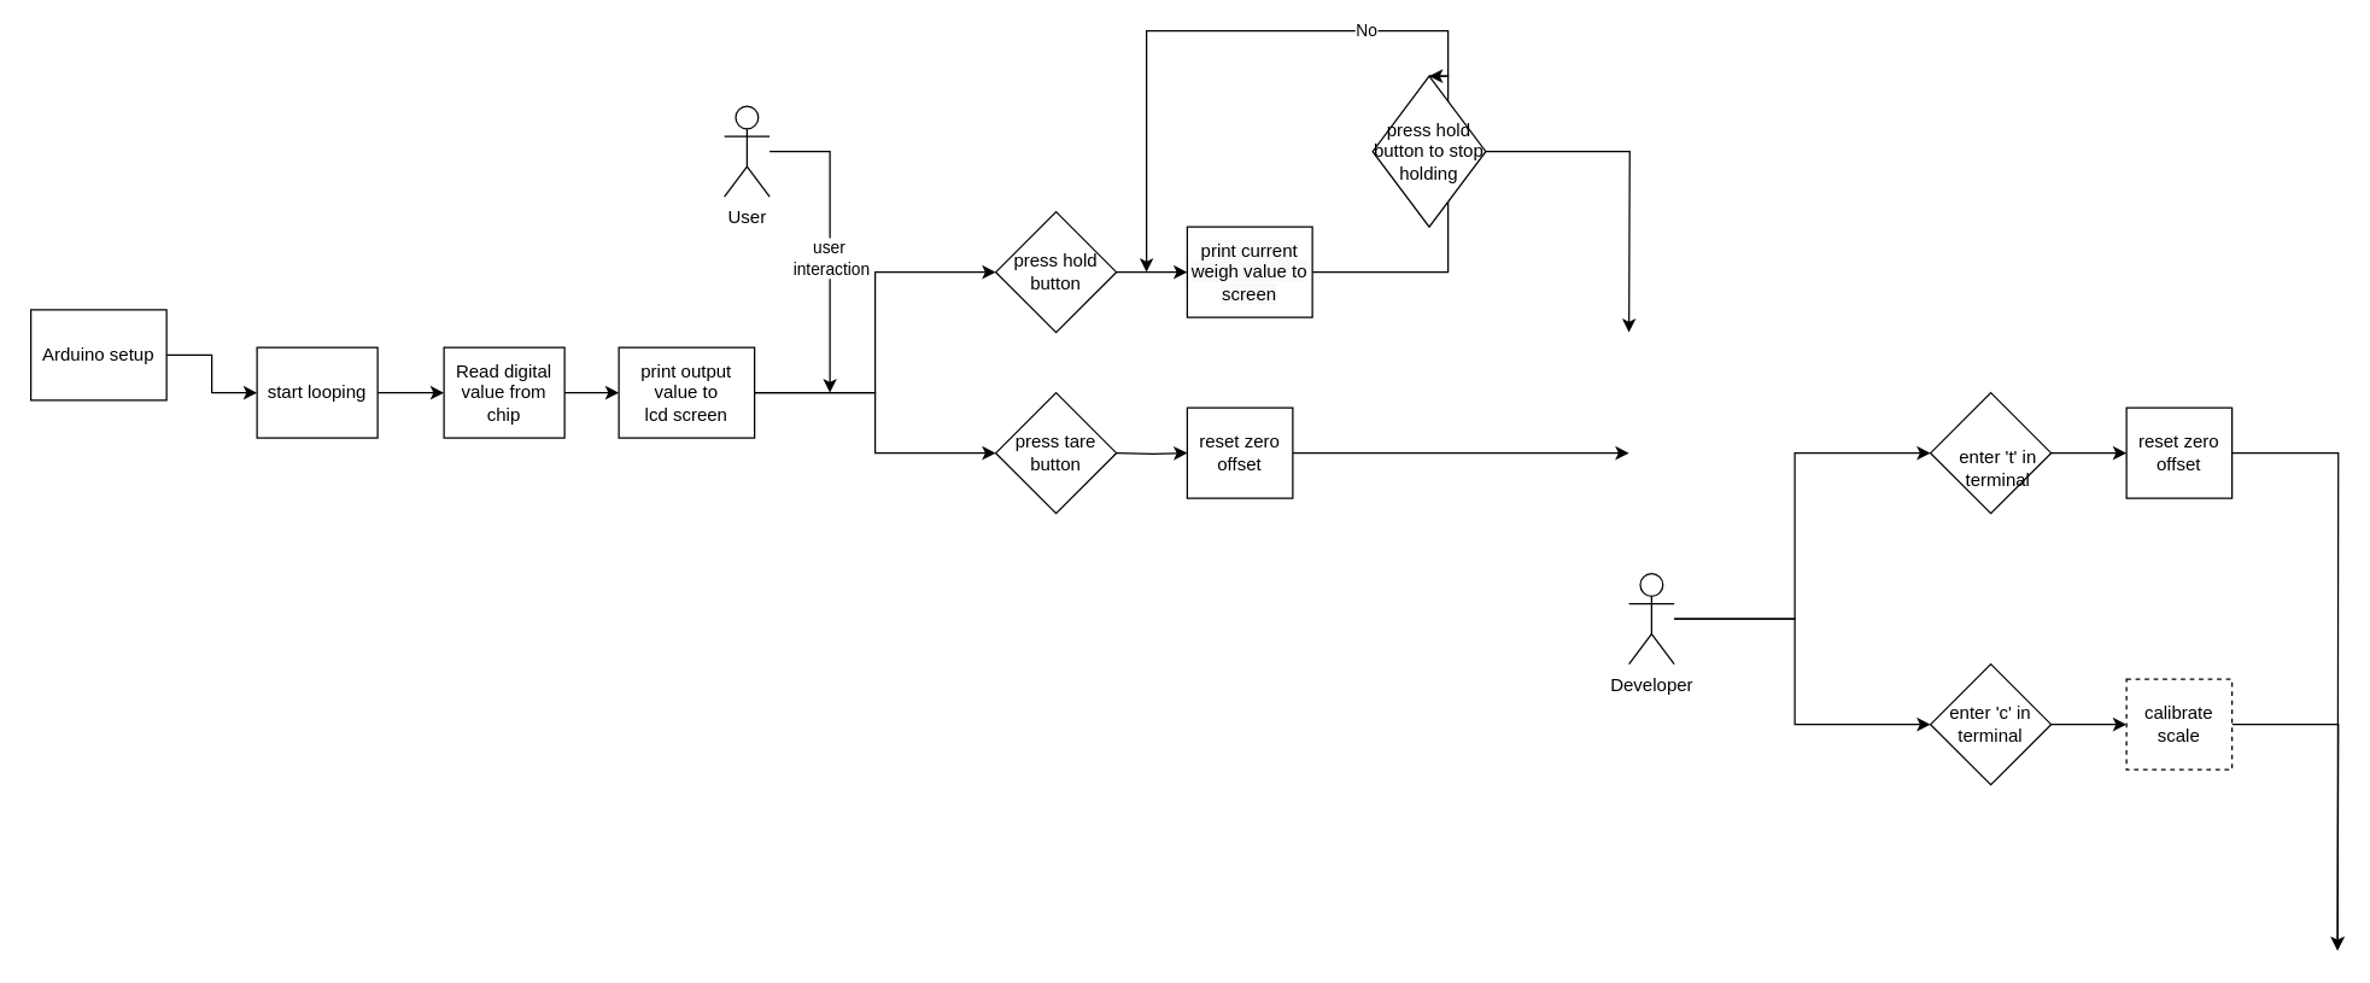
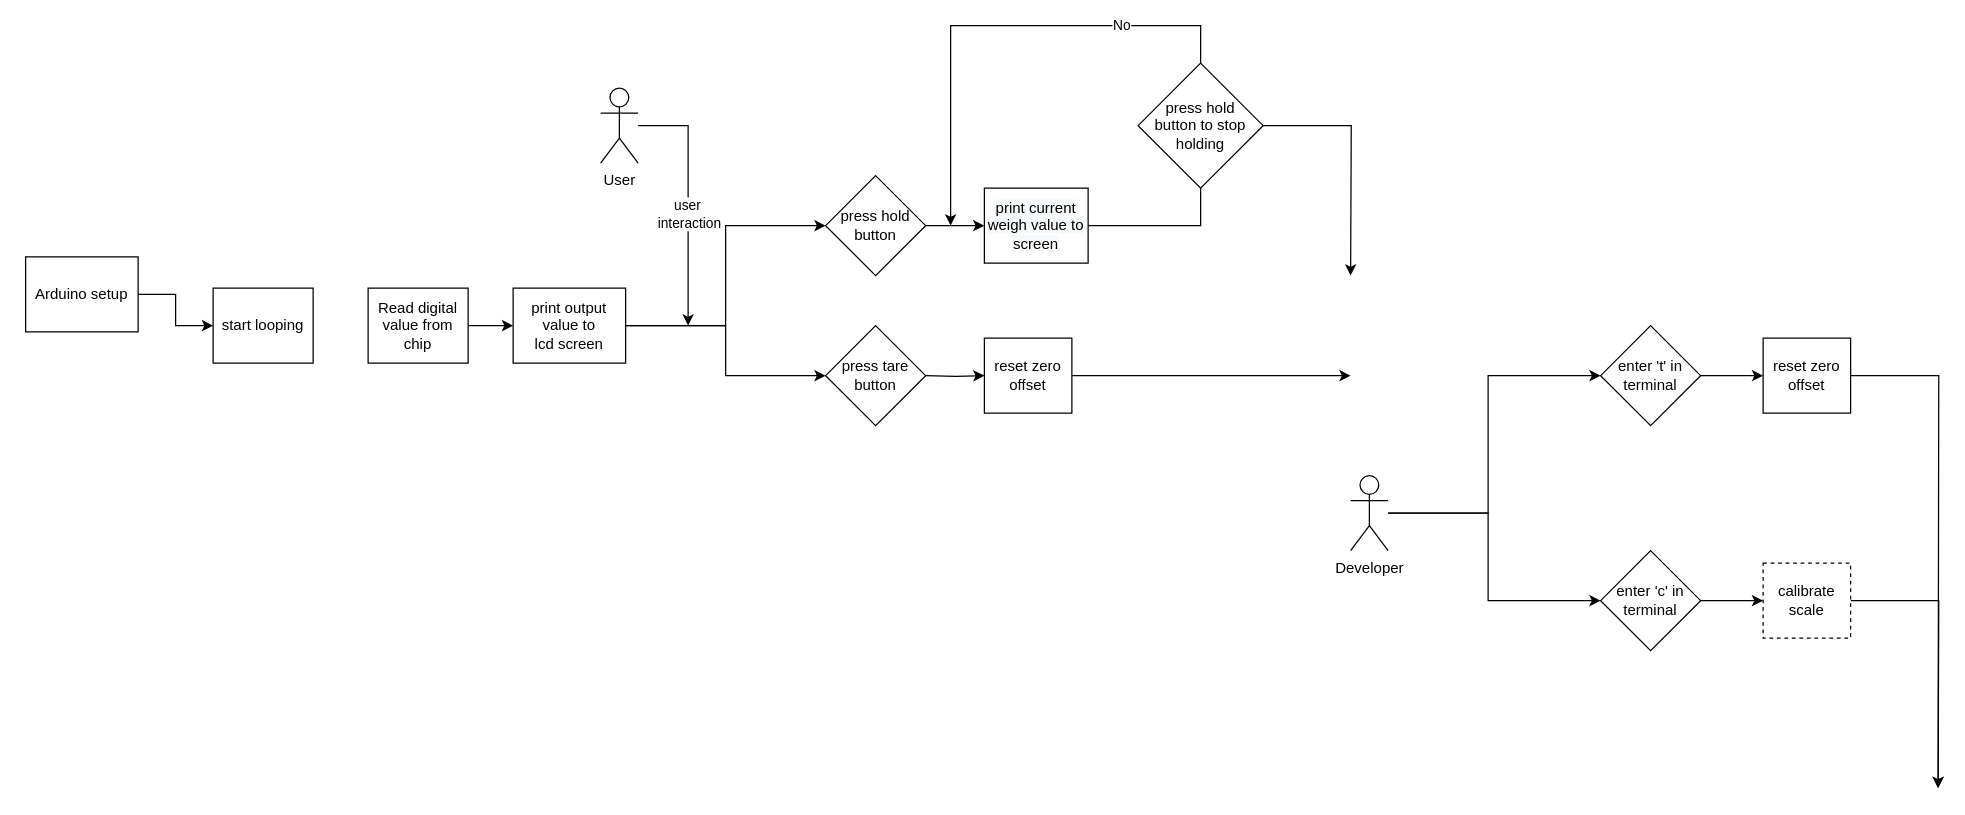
- <mxCell id="30" value="press hold &lt;br&gt;button to stop holding" style="rhombus;whiteSpace=wrap;html=1;" parent="1" vertex="1"><mxGeometry x="910" y="50" width="75" height="100" as="geometry" /></mxCell>
+ <mxCell id="30" value="press hold &lt;br&gt;button to stop holding" style="rhombus;whiteSpace=wrap;html=1;" parent="1" vertex="1"><mxGeometry x="910" y="50" width="100" height="100" as="geometry" /></mxCell>
- <mxCell id="18" value="" style="edgeStyle=orthogonalEdgeStyle;rounded=0;orthogonalLoop=1;jettySize=auto;html=1;" parent="1" source="19" target="24" edge="1"><mxGeometry relative="1" as="geometry" /></mxCell>
- <mxCell id="36" value="enter 't' in terminal" style="text;html=1;strokeColor=none;fillColor=none;align=center;verticalAlign=middle;whiteSpace=wrap;rounded=0;" parent="34" vertex="1"><mxGeometry x="15" y="35" width="60" height="30" as="geometry" /></mxCell>
+ <mxCell id="36" value="enter 't' in terminal" style="text;html=1;strokeColor=none;fillColor=none;align=center;verticalAlign=middle;whiteSpace=wrap;rounded=0;" parent="34" vertex="1"><mxGeometry x="10" y="25" width="60" height="30" as="geometry" /></mxCell>
